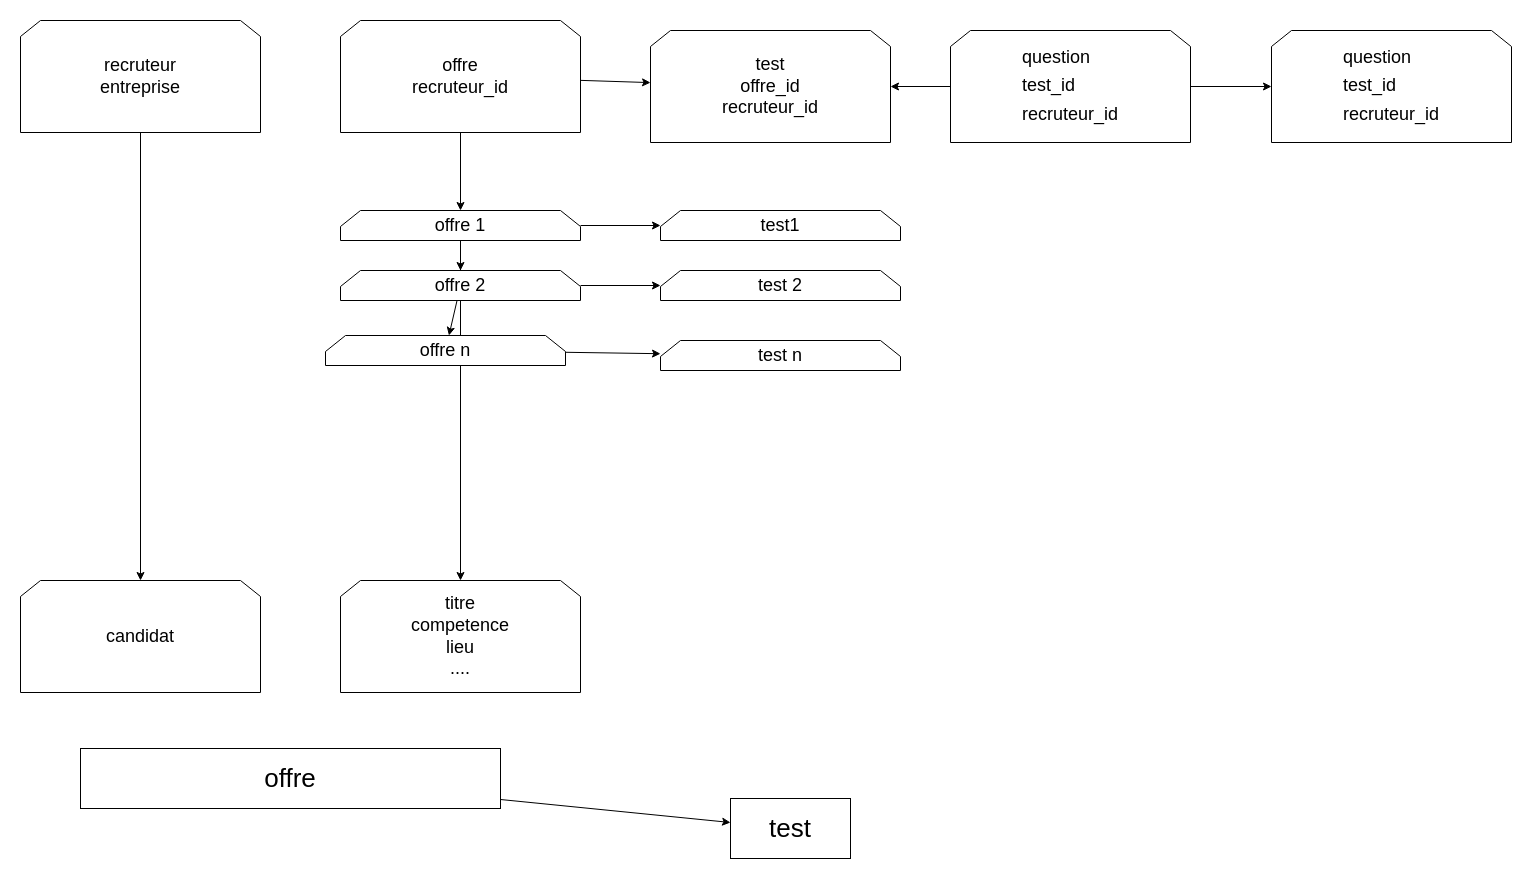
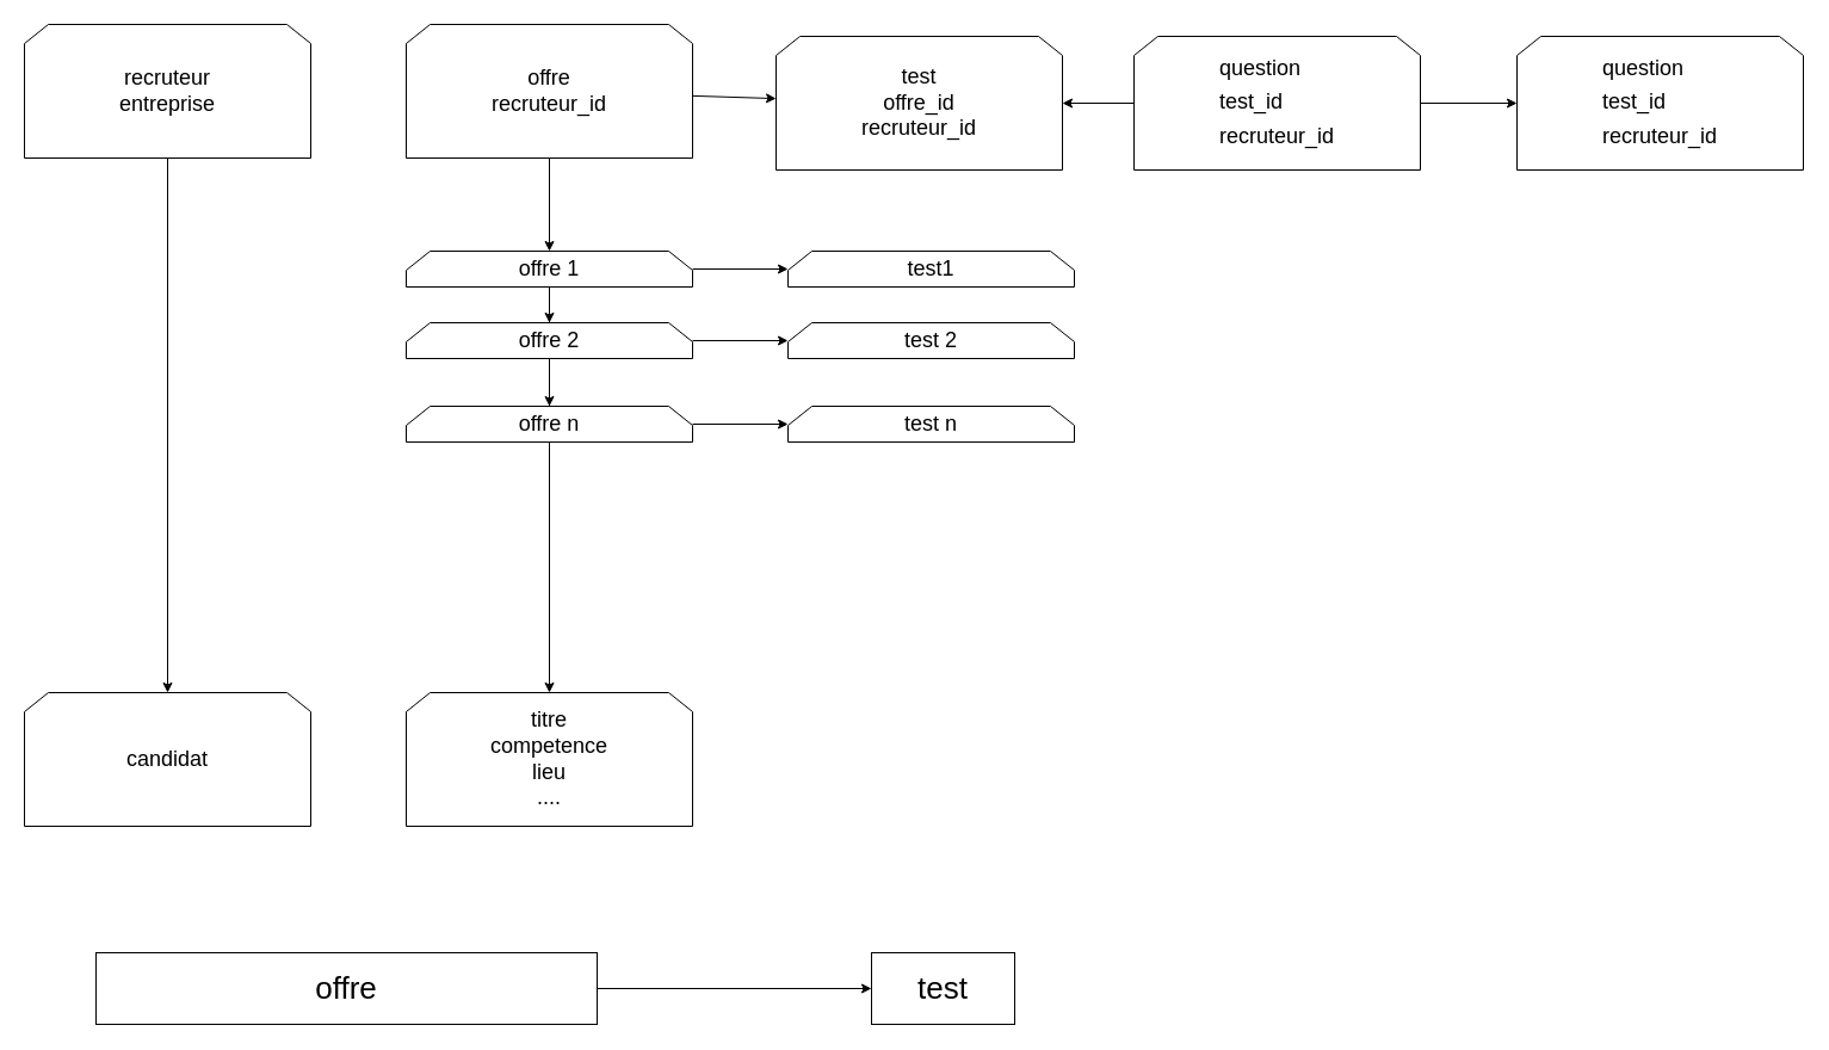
- <mxCell id="24" value="&lt;div&gt;&lt;span style=&quot;font-size: 18px;&quot;&gt;offre n&lt;/span&gt;&lt;/div&gt;" style="shape=loopLimit;whiteSpace=wrap;html=1;" parent="1" vertex="1"><mxGeometry x="325" y="335" width="240" height="30" as="geometry" /></mxCell>
+ <mxCell id="24" value="&lt;div&gt;&lt;span style=&quot;font-size: 18px;&quot;&gt;offre n&lt;/span&gt;&lt;/div&gt;" style="shape=loopLimit;whiteSpace=wrap;html=1;" parent="1" vertex="1"><mxGeometry x="340" y="340" width="240" height="30" as="geometry" /></mxCell>
- <mxCell id="27" value="&lt;font style=&quot;font-size: 26px;&quot;&gt;offre&lt;/font&gt;" style="whiteSpace=wrap;html=1;" vertex="1" parent="1"><mxGeometry x="80" y="748" width="420" height="60" as="geometry" /></mxCell>
+ <mxCell id="27" value="&lt;font style=&quot;font-size: 26px;&quot;&gt;offre&lt;/font&gt;" style="whiteSpace=wrap;html=1;" vertex="1" parent="1"><mxGeometry x="80" y="798" width="420" height="60" as="geometry" /></mxCell>
